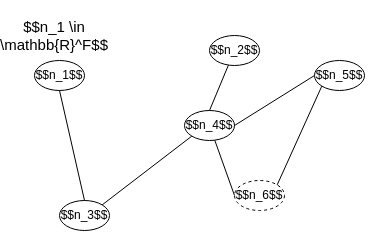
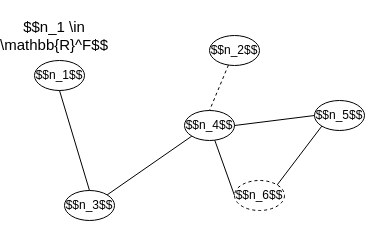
- <mxCell id="5" value="$$n_5$$" style="ellipse;whiteSpace=wrap;html=1;" vertex="1" parent="1"><mxGeometry x="310" y="60" width="50" height="30" as="geometry" /></mxCell>
+ <mxCell id="5" value="$$n_5$$" style="ellipse;whiteSpace=wrap;html=1;" vertex="1" parent="1"><mxGeometry x="310" y="100" width="50" height="30" as="geometry" /></mxCell>
- <mxCell id="13" value="" style="endArrow=none;html=1;rounded=0;entryX=0.5;entryY=0;entryDx=0;entryDy=0;" edge="1" parent="1" source="3" target="6"><mxGeometry width="50" height="50" relative="1" as="geometry"><mxPoint x="-20" y="420" as="sourcePoint" /><mxPoint x="30" y="370" as="targetPoint" /></mxGeometry></mxCell>
+ <mxCell id="13" value="" style="endArrow=none;html=1;rounded=0;entryX=0.5;entryY=0;entryDx=0;entryDy=0;dashed=1;" edge="1" parent="1" source="3" target="6"><mxGeometry width="50" height="50" relative="1" as="geometry"><mxPoint x="-20" y="420" as="sourcePoint" /><mxPoint x="30" y="370" as="targetPoint" /></mxGeometry></mxCell>
- <mxCell id="4" value="$$n_3$$" style="ellipse;whiteSpace=wrap;html=1;" vertex="1" parent="1"><mxGeometry x="55" y="200" width="50" height="30" as="geometry" /></mxCell>
+ <mxCell id="4" value="$$n_3$$" style="ellipse;whiteSpace=wrap;html=1;" vertex="1" parent="1"><mxGeometry x="60" y="190" width="50" height="30" as="geometry" /></mxCell>
